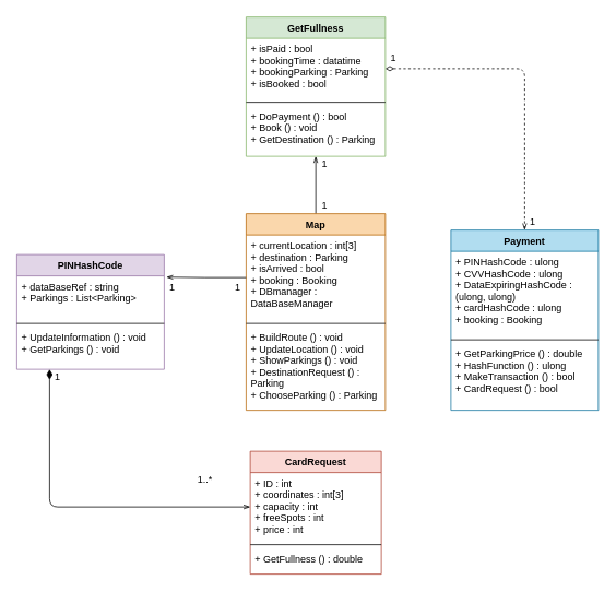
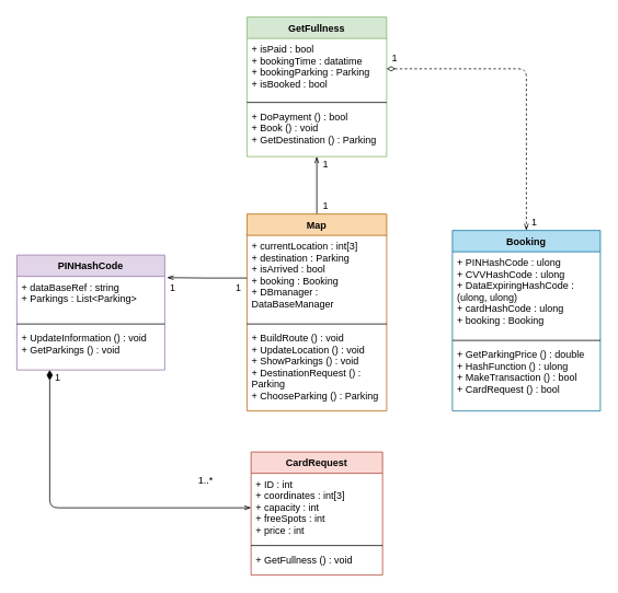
- <mxCell id="15" value="Payment" style="swimlane;fontStyle=1;align=center;verticalAlign=top;childLayout=stackLayout;horizontal=1;startSize=26;horizontalStack=0;resizeParent=1;resizeParentMax=0;resizeLast=0;collapsible=1;marginBottom=0;fillColor=#b1ddf0;strokeColor=#10739e;" vertex="1" parent="1"><mxGeometry x="550" y="280" width="180" height="220" as="geometry" /></mxCell>
+ <mxCell id="15" value="Booking" style="swimlane;fontStyle=1;align=center;verticalAlign=top;childLayout=stackLayout;horizontal=1;startSize=26;horizontalStack=0;resizeParent=1;resizeParentMax=0;resizeLast=0;collapsible=1;marginBottom=0;fillColor=#b1ddf0;strokeColor=#10739e;" vertex="1" parent="1"><mxGeometry x="550" y="280" width="180" height="220" as="geometry" /></mxCell>
- <mxCell id="5" value="+ GetFullness () : double" style="text;strokeColor=none;fillColor=none;align=left;verticalAlign=top;spacingLeft=4;spacingRight=4;overflow=hidden;rotatable=0;points=[[0,0.5],[1,0.5]];portConstraint=eastwest;" vertex="1" parent="2"><mxGeometry y="118" width="160" height="32" as="geometry" /></mxCell>
+ <mxCell id="5" value="+ GetFullness () : void" style="text;strokeColor=none;fillColor=none;align=left;verticalAlign=top;spacingLeft=4;spacingRight=4;overflow=hidden;rotatable=0;points=[[0,0.5],[1,0.5]];portConstraint=eastwest;" vertex="1" parent="2"><mxGeometry y="118" width="160" height="32" as="geometry" /></mxCell>
